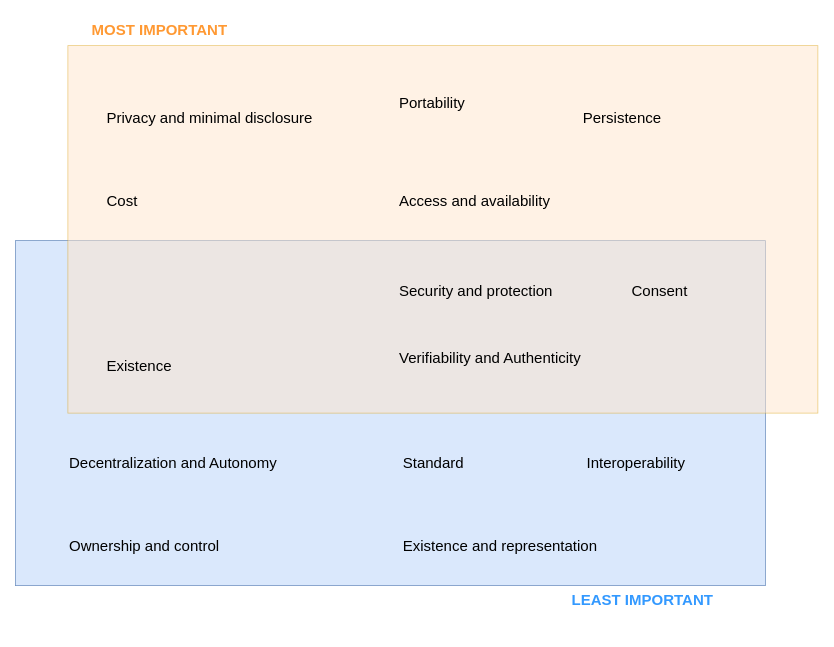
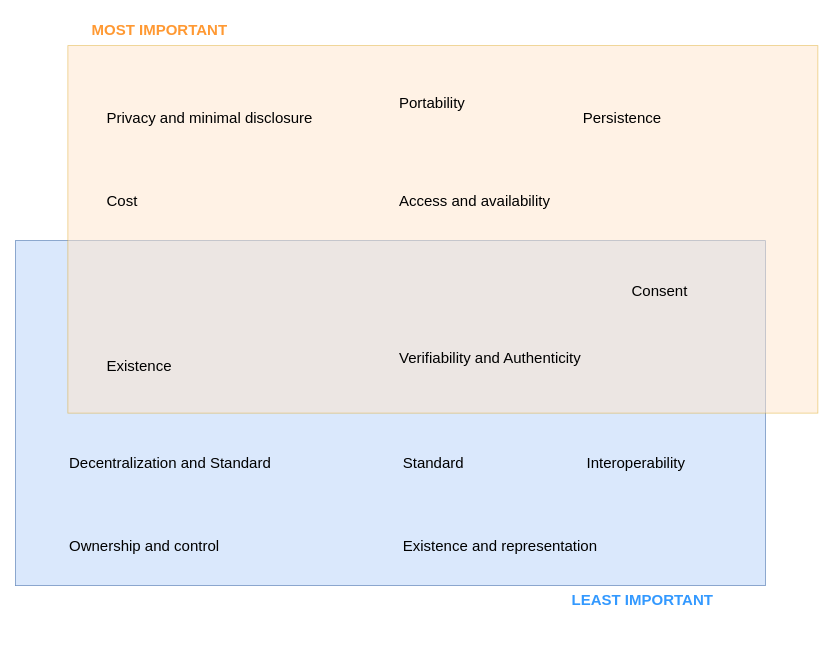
- <mxCell id="11" value="&lt;div style=&quot;line-height: 200%;&quot; align=&quot;right&quot;&gt;&lt;font style=&quot;font-size: 20px; line-height: 200%;&quot;&gt;Security and protection&lt;/font&gt;&lt;/div&gt;" style="text;whiteSpace=wrap;html=1;" parent="1" vertex="1"><mxGeometry x="530" y="360" width="240" height="60" as="geometry" /></mxCell>
- <mxCell id="15" value="&lt;div style=&quot;line-height: 200%;&quot; align=&quot;right&quot;&gt;&lt;font style=&quot;font-size: 20px; line-height: 200%;&quot;&gt;Decentralization and Autonomy&lt;/font&gt;&lt;/div&gt;" style="text;whiteSpace=wrap;html=1;" parent="1" vertex="1"><mxGeometry x="90" y="590" width="310" height="60" as="geometry" /></mxCell>
+ <mxCell id="15" value="&lt;div style=&quot;line-height: 200%;&quot; align=&quot;right&quot;&gt;&lt;font style=&quot;font-size: 20px; line-height: 200%;&quot;&gt;Decentralization and Standard&lt;/font&gt;&lt;/div&gt;" style="text;whiteSpace=wrap;html=1;" parent="1" vertex="1"><mxGeometry x="90" y="590" width="310" height="60" as="geometry" /></mxCell>
